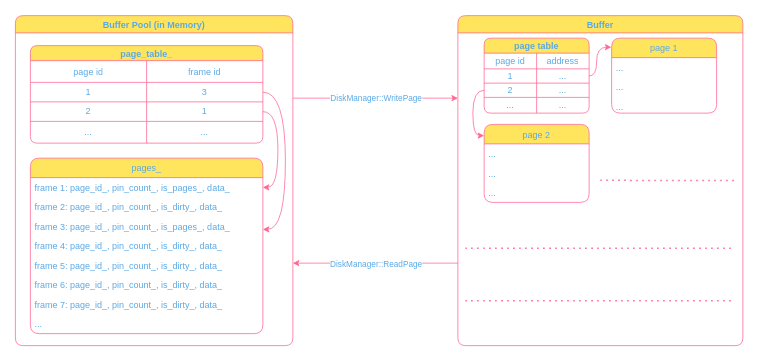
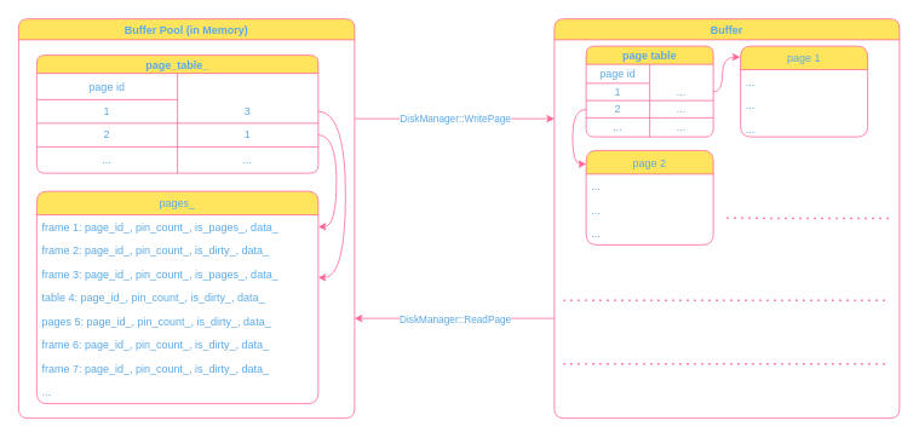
- <mxCell id="17" value="address" style="shape=partialRectangle;html=1;whiteSpace=wrap;connectable=0;fillColor=none;top=0;left=0;bottom=0;right=0;overflow=hidden;strokeColor=#FF6392;fontColor=#5AA9E6;rounded=1;" parent="15" vertex="1"><mxGeometry x="70" width="70" height="21" as="geometry" /></mxCell>
- <mxCell id="33" value="frame id" style="shape=partialRectangle;html=1;whiteSpace=wrap;connectable=0;fillColor=none;top=0;left=0;bottom=0;right=0;overflow=hidden;strokeColor=#FF6392;fontColor=#5AA9E6;rounded=1;" parent="31" vertex="1"><mxGeometry x="155" width="155" height="29" as="geometry" /></mxCell>
- <mxCell id="47" value="frame 4: page_id_, pin_count_, is_dirty_, data_" style="text;strokeColor=none;fillColor=none;align=left;verticalAlign=top;spacingLeft=4;spacingRight=4;overflow=hidden;rotatable=0;points=[[0,0.5],[1,0.5]];portConstraint=eastwest;fontColor=#5AA9E6;rounded=1;" parent="43" vertex="1"><mxGeometry y="104" width="310" height="26" as="geometry" /></mxCell>
+ <mxCell id="47" value="table 4: page_id_, pin_count_, is_dirty_, data_" style="text;strokeColor=none;fillColor=none;align=left;verticalAlign=top;spacingLeft=4;spacingRight=4;overflow=hidden;rotatable=0;points=[[0,0.5],[1,0.5]];portConstraint=eastwest;fontColor=#5AA9E6;rounded=1;" parent="43" vertex="1"><mxGeometry y="104" width="310" height="26" as="geometry" /></mxCell>
- <mxCell id="48" value="frame 5: page_id_, pin_count_, is_dirty_, data_" style="text;strokeColor=none;fillColor=none;align=left;verticalAlign=top;spacingLeft=4;spacingRight=4;overflow=hidden;rotatable=0;points=[[0,0.5],[1,0.5]];portConstraint=eastwest;fontColor=#5AA9E6;rounded=1;" parent="43" vertex="1"><mxGeometry y="130" width="310" height="26" as="geometry" /></mxCell>
+ <mxCell id="48" value="pages 5: page_id_, pin_count_, is_dirty_, data_" style="text;strokeColor=none;fillColor=none;align=left;verticalAlign=top;spacingLeft=4;spacingRight=4;overflow=hidden;rotatable=0;points=[[0,0.5],[1,0.5]];portConstraint=eastwest;fontColor=#5AA9E6;rounded=1;" parent="43" vertex="1"><mxGeometry y="130" width="310" height="26" as="geometry" /></mxCell>
